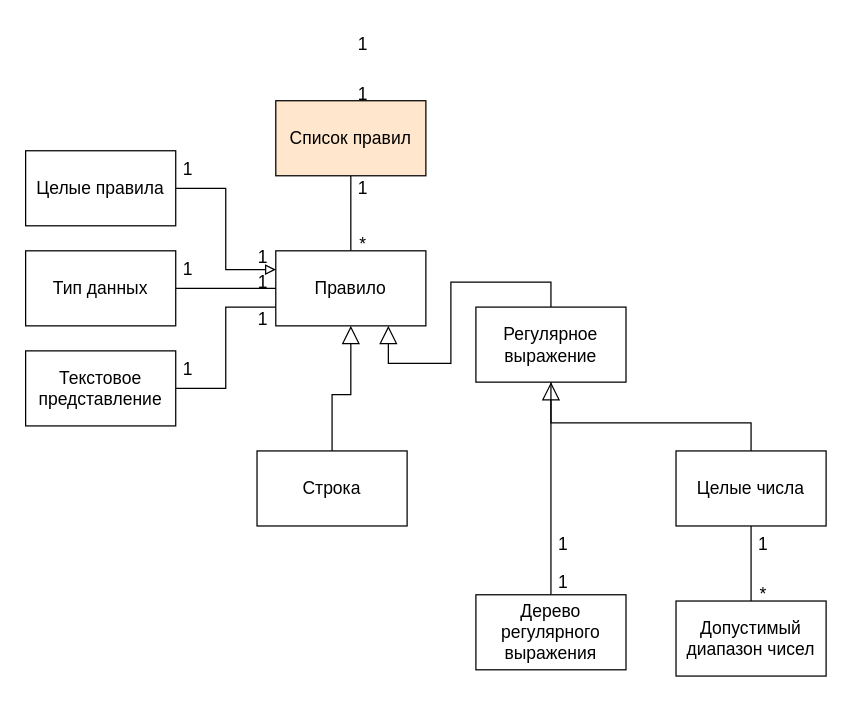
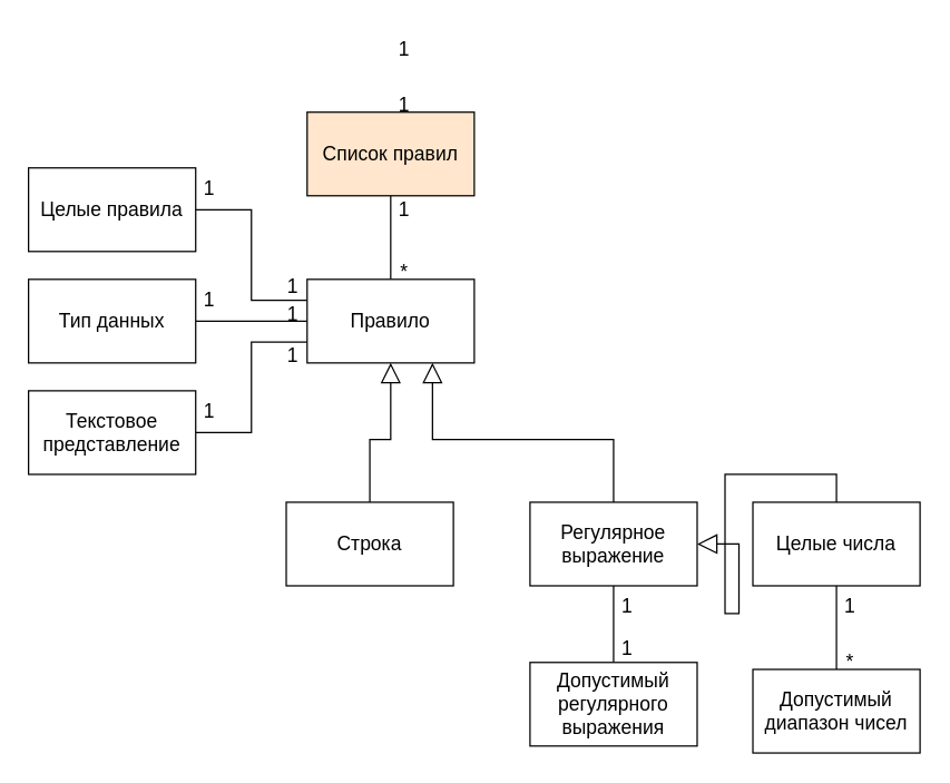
- <mxCell id="5" style="edgeStyle=orthogonalEdgeStyle;rounded=0;orthogonalLoop=1;jettySize=auto;html=1;exitX=1;exitY=0.5;exitDx=0;exitDy=0;entryX=0;entryY=0.25;entryDx=0;entryDy=0;endArrow=block;endFill=0;fontSize=14;" parent="1" source="6" target="4" edge="1"><mxGeometry relative="1" as="geometry" /></mxCell>
+ <mxCell id="5" style="edgeStyle=orthogonalEdgeStyle;rounded=0;orthogonalLoop=1;jettySize=auto;html=1;exitX=1;exitY=0.5;exitDx=0;exitDy=0;entryX=0;entryY=0.25;entryDx=0;entryDy=0;endArrow=none;endFill=0;fontSize=14;" parent="1" source="6" target="4" edge="1"><mxGeometry relative="1" as="geometry" /></mxCell>
- <mxCell id="14" value="Регулярное выражение" style="rounded=0;whiteSpace=wrap;html=1;fontSize=14;" parent="1" vertex="1"><mxGeometry x="380" y="245" width="120" height="60" as="geometry" /></mxCell>
+ <mxCell id="14" value="Регулярное выражение" style="rounded=0;whiteSpace=wrap;html=1;fontSize=14;" parent="1" vertex="1"><mxGeometry x="380" y="360" width="120" height="60" as="geometry" /></mxCell>
- <mxCell id="18" value="Дерево регулярного выражения" style="rounded=0;whiteSpace=wrap;html=1;fontSize=14;" parent="1" vertex="1"><mxGeometry x="380" y="475" width="120" height="60" as="geometry" /></mxCell>
+ <mxCell id="18" value="Допустимый регулярного выражения" style="rounded=0;whiteSpace=wrap;html=1;fontSize=14;" parent="1" vertex="1"><mxGeometry x="380" y="475" width="120" height="60" as="geometry" /></mxCell>
